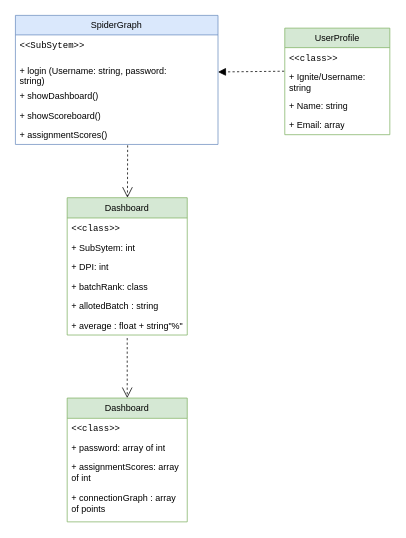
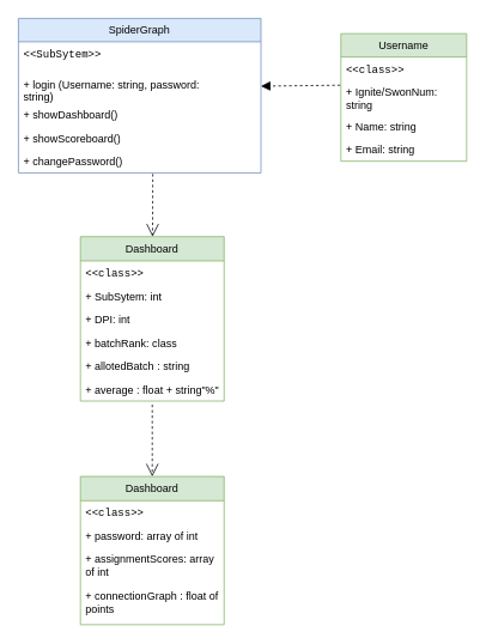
- <mxCell id="9" value="UserProfile" style="swimlane;fontStyle=0;childLayout=stackLayout;horizontal=1;startSize=26;fillColor=#d5e8d4;horizontalStack=0;resizeParent=1;resizeParentMax=0;resizeLast=0;collapsible=1;marginBottom=0;whiteSpace=wrap;html=1;strokeColor=#82b366;" parent="1" vertex="1"><mxGeometry x="379" y="37" width="140" height="142" as="geometry" /></mxCell>
+ <mxCell id="9" value="Username" style="swimlane;fontStyle=0;childLayout=stackLayout;horizontal=1;startSize=26;fillColor=#d5e8d4;horizontalStack=0;resizeParent=1;resizeParentMax=0;resizeLast=0;collapsible=1;marginBottom=0;whiteSpace=wrap;html=1;strokeColor=#82b366;" parent="1" vertex="1"><mxGeometry x="379" y="37" width="140" height="142" as="geometry" /></mxCell>
- <mxCell id="11" value="+ Ignite/Username: string" style="text;strokeColor=none;fillColor=none;align=left;verticalAlign=top;spacingLeft=4;spacingRight=4;overflow=hidden;rotatable=0;points=[[0,0.5],[1,0.5]];portConstraint=eastwest;whiteSpace=wrap;html=1;" parent="9" vertex="1"><mxGeometry y="52" width="140" height="38" as="geometry" /></mxCell>
+ <mxCell id="11" value="+ Ignite/SwonNum: string" style="text;strokeColor=none;fillColor=none;align=left;verticalAlign=top;spacingLeft=4;spacingRight=4;overflow=hidden;rotatable=0;points=[[0,0.5],[1,0.5]];portConstraint=eastwest;whiteSpace=wrap;html=1;" parent="9" vertex="1"><mxGeometry y="52" width="140" height="38" as="geometry" /></mxCell>
- <mxCell id="13" value="+ Email: array" style="text;strokeColor=none;fillColor=none;align=left;verticalAlign=top;spacingLeft=4;spacingRight=4;overflow=hidden;rotatable=0;points=[[0,0.5],[1,0.5]];portConstraint=eastwest;whiteSpace=wrap;html=1;" parent="9" vertex="1"><mxGeometry y="116" width="140" height="26" as="geometry" /></mxCell>
+ <mxCell id="13" value="+ Email: string" style="text;strokeColor=none;fillColor=none;align=left;verticalAlign=top;spacingLeft=4;spacingRight=4;overflow=hidden;rotatable=0;points=[[0,0.5],[1,0.5]];portConstraint=eastwest;whiteSpace=wrap;html=1;" parent="9" vertex="1"><mxGeometry y="116" width="140" height="26" as="geometry" /></mxCell>
- <mxCell id="7" value="+ assignmentScores()" style="text;strokeColor=none;fillColor=none;align=left;verticalAlign=top;spacingLeft=4;spacingRight=4;overflow=hidden;rotatable=0;points=[[0,0.5],[1,0.5]];portConstraint=eastwest;whiteSpace=wrap;html=1;" parent="2" vertex="1"><mxGeometry y="146" width="270" height="26" as="geometry" /></mxCell>
+ <mxCell id="7" value="+ changePassword()" style="text;strokeColor=none;fillColor=none;align=left;verticalAlign=top;spacingLeft=4;spacingRight=4;overflow=hidden;rotatable=0;points=[[0,0.5],[1,0.5]];portConstraint=eastwest;whiteSpace=wrap;html=1;" parent="2" vertex="1"><mxGeometry y="146" width="270" height="26" as="geometry" /></mxCell>
- <mxCell id="26" value="+ connectionGraph : array of points" style="text;strokeColor=none;fillColor=none;align=left;verticalAlign=top;spacingLeft=4;spacingRight=4;overflow=hidden;rotatable=0;points=[[0,0.5],[1,0.5]];portConstraint=eastwest;whiteSpace=wrap;html=1;" parent="22" vertex="1"><mxGeometry y="120" width="160" height="45" as="geometry" /></mxCell>
+ <mxCell id="26" value="+ connectionGraph : float of points" style="text;strokeColor=none;fillColor=none;align=left;verticalAlign=top;spacingLeft=4;spacingRight=4;overflow=hidden;rotatable=0;points=[[0,0.5],[1,0.5]];portConstraint=eastwest;whiteSpace=wrap;html=1;" parent="22" vertex="1"><mxGeometry y="120" width="160" height="45" as="geometry" /></mxCell>
